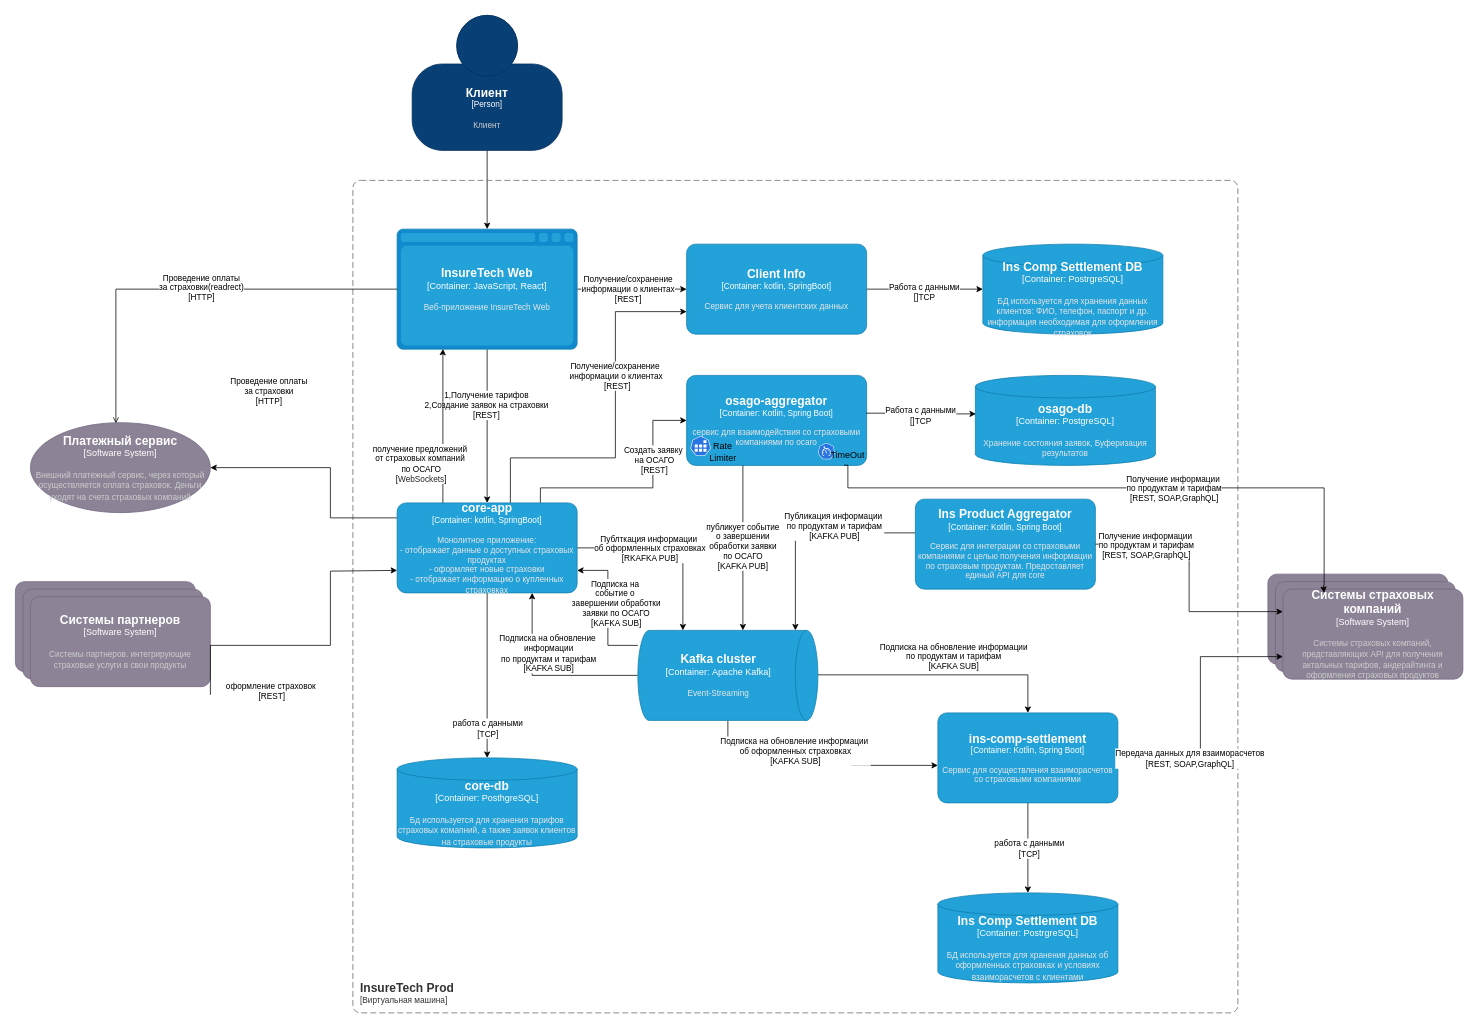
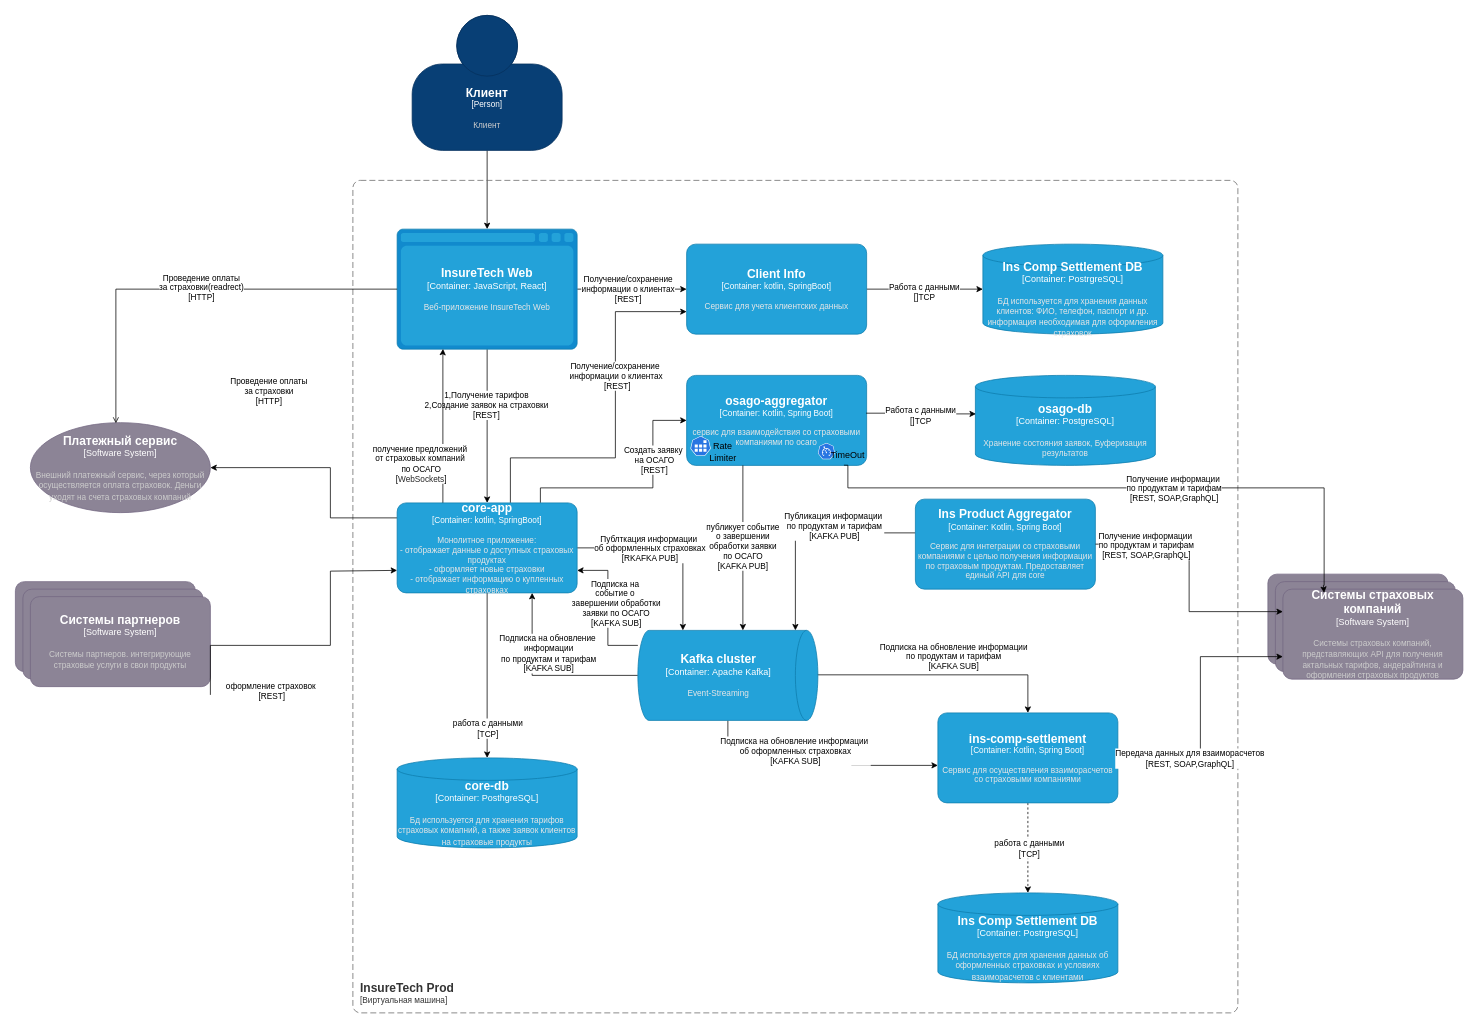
- <mxCell id="20" style="edgeStyle=orthogonalEdgeStyle;rounded=0;orthogonalLoop=1;jettySize=auto;html=1;" parent="1" source="22" target="30" edge="1"><mxGeometry relative="1" as="geometry" /></mxCell>
+ <mxCell id="20" style="edgeStyle=orthogonalEdgeStyle;rounded=0;orthogonalLoop=1;jettySize=auto;html=1;dashed=1;" parent="1" source="22" target="30" edge="1"><mxGeometry relative="1" as="geometry" /></mxCell>
